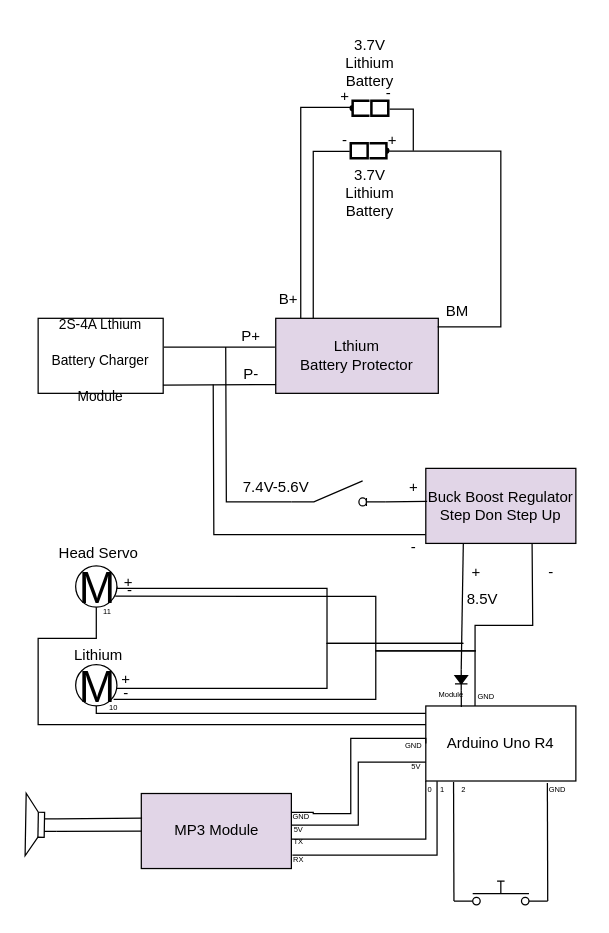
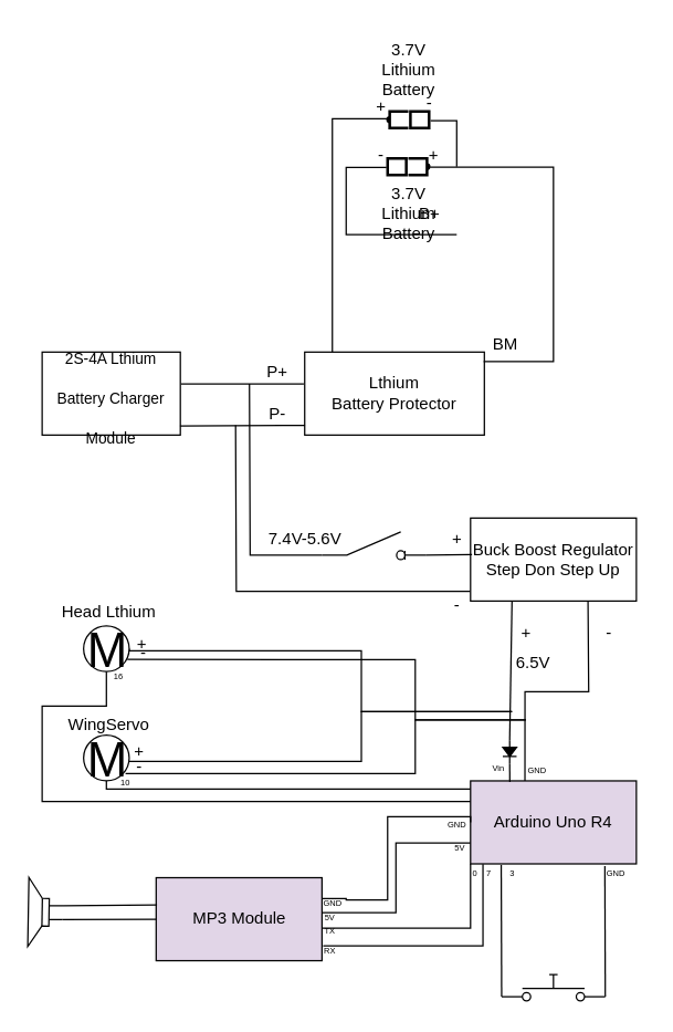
- <mxCell id="17" value="B+" style="text;html=1;align=center;verticalAlign=middle;resizable=0;points=[];autosize=1;strokeColor=none;fillColor=none;" vertex="1" parent="1"><mxGeometry x="210" y="224" width="40" height="30" as="geometry" /></mxCell>
+ <mxCell id="17" value="B+" style="text;html=1;align=center;verticalAlign=middle;resizable=0;points=[];autosize=1;strokeColor=none;fillColor=none;" vertex="1" parent="1"><mxGeometry x="290" y="139" width="40" height="30" as="geometry" /></mxCell>
- <mxCell id="2" value="Lthium&lt;br&gt;Battery Protector" style="rounded=0;whiteSpace=wrap;html=1;fillColor=#e1d5e7;" vertex="1" parent="1"><mxGeometry x="220" y="254" width="130" height="60" as="geometry" /></mxCell>
+ <mxCell id="2" value="Lthium&lt;br&gt;Battery Protector" style="rounded=0;whiteSpace=wrap;html=1;" vertex="1" parent="1"><mxGeometry x="220" y="254" width="130" height="60" as="geometry" /></mxCell>
- <mxCell id="4" value="&lt;div&gt;Buck Boost Regulator&lt;/div&gt;&lt;div&gt;Step Don Step Up&lt;br&gt;&lt;/div&gt;" style="rounded=0;whiteSpace=wrap;html=1;align=center;fillColor=#e1d5e7;" vertex="1" parent="1"><mxGeometry x="340" y="374" width="120" height="60" as="geometry" /></mxCell>
+ <mxCell id="4" value="&lt;div&gt;Buck Boost Regulator&lt;/div&gt;&lt;div&gt;Step Don Step Up&lt;br&gt;&lt;/div&gt;" style="rounded=0;whiteSpace=wrap;html=1;align=center;" vertex="1" parent="1"><mxGeometry x="340" y="374" width="120" height="60" as="geometry" /></mxCell>
- <mxCell id="62" value="Head Servo" style="text;html=1;align=center;verticalAlign=middle;resizable=0;points=[];autosize=1;strokeColor=none;fillColor=none;" vertex="1" parent="1"><mxGeometry x="32.5" y="427" width="90" height="30" as="geometry" /></mxCell>
+ <mxCell id="62" value="Head Lthium" style="text;html=1;align=center;verticalAlign=middle;resizable=0;points=[];autosize=1;strokeColor=none;fillColor=none;" vertex="1" parent="1"><mxGeometry x="32.5" y="427" width="90" height="30" as="geometry" /></mxCell>
- <mxCell id="26" value="&lt;div&gt;8.5V&lt;/div&gt;" style="text;html=1;align=center;verticalAlign=middle;resizable=0;points=[];autosize=1;strokeColor=none;fillColor=none;" vertex="1" parent="1"><mxGeometry x="360" y="464" width="50" height="30" as="geometry" /></mxCell>
+ <mxCell id="26" value="&lt;div&gt;6.5V&lt;/div&gt;" style="text;html=1;align=center;verticalAlign=middle;resizable=0;points=[];autosize=1;strokeColor=none;fillColor=none;" vertex="1" parent="1"><mxGeometry x="360" y="464" width="50" height="30" as="geometry" /></mxCell>
- <mxCell id="73" value="&lt;font style=&quot;font-size: 6px;&quot;&gt;11&lt;/font&gt;" style="text;html=1;align=center;verticalAlign=middle;resizable=0;points=[];autosize=1;strokeColor=none;fillColor=none;" vertex="1" parent="1"><mxGeometry x="70" y="472" width="30" height="30" as="geometry" /></mxCell>
+ <mxCell id="73" value="&lt;font style=&quot;font-size: 6px;&quot;&gt;16&lt;/font&gt;" style="text;html=1;align=center;verticalAlign=middle;resizable=0;points=[];autosize=1;strokeColor=none;fillColor=none;" vertex="1" parent="1"><mxGeometry x="70" y="472" width="30" height="30" as="geometry" /></mxCell>
- <mxCell id="63" value="Lithium" style="text;html=1;align=center;verticalAlign=middle;resizable=0;points=[];autosize=1;strokeColor=none;fillColor=none;" vertex="1" parent="1"><mxGeometry x="37.5" y="509" width="80" height="30" as="geometry" /></mxCell>
+ <mxCell id="63" value="WingServo" style="text;html=1;align=center;verticalAlign=middle;resizable=0;points=[];autosize=1;strokeColor=none;fillColor=none;" vertex="1" parent="1"><mxGeometry x="37.5" y="509" width="80" height="30" as="geometry" /></mxCell>
- <mxCell id="36" value="&lt;font style=&quot;font-size: 6px;&quot;&gt;Module&lt;/font&gt;" style="text;html=1;align=center;verticalAlign=middle;resizable=0;points=[];autosize=1;strokeColor=none;fillColor=none;" vertex="1" parent="1"><mxGeometry x="345" y="538" width="30" height="30" as="geometry" /></mxCell>
+ <mxCell id="36" value="&lt;font style=&quot;font-size: 6px;&quot;&gt;Vin&lt;/font&gt;" style="text;html=1;align=center;verticalAlign=middle;resizable=0;points=[];autosize=1;strokeColor=none;fillColor=none;" vertex="1" parent="1"><mxGeometry x="345" y="538" width="30" height="30" as="geometry" /></mxCell>
- <mxCell id="34" value="Arduino Uno R4" style="rounded=0;whiteSpace=wrap;html=1;align=center;" vertex="1" parent="1"><mxGeometry x="340" y="564" width="120" height="60" as="geometry" /></mxCell>
+ <mxCell id="34" value="Arduino Uno R4" style="rounded=0;whiteSpace=wrap;html=1;align=center;fillColor=#e1d5e7;" vertex="1" parent="1"><mxGeometry x="340" y="564" width="120" height="60" as="geometry" /></mxCell>
- <mxCell id="51" value="&lt;font style=&quot;font-size: 6px;&quot;&gt;1&lt;/font&gt;" style="text;html=1;align=center;verticalAlign=middle;resizable=0;points=[];autosize=1;strokeColor=none;fillColor=none;" vertex="1" parent="1"><mxGeometry x="338" y="614" width="30" height="30" as="geometry" /></mxCell>
+ <mxCell id="51" value="&lt;font style=&quot;font-size: 6px;&quot;&gt;7&lt;/font&gt;" style="text;html=1;align=center;verticalAlign=middle;resizable=0;points=[];autosize=1;strokeColor=none;fillColor=none;" vertex="1" parent="1"><mxGeometry x="338" y="614" width="30" height="30" as="geometry" /></mxCell>
- <mxCell id="42" value="&lt;font style=&quot;font-size: 6px;&quot;&gt;2&lt;/font&gt;" style="text;html=1;align=center;verticalAlign=middle;resizable=0;points=[];autosize=1;strokeColor=none;fillColor=none;" vertex="1" parent="1"><mxGeometry x="355" y="614" width="30" height="30" as="geometry" /></mxCell>
+ <mxCell id="42" value="&lt;font style=&quot;font-size: 6px;&quot;&gt;3&lt;/font&gt;" style="text;html=1;align=center;verticalAlign=middle;resizable=0;points=[];autosize=1;strokeColor=none;fillColor=none;" vertex="1" parent="1"><mxGeometry x="355" y="614" width="30" height="30" as="geometry" /></mxCell>
